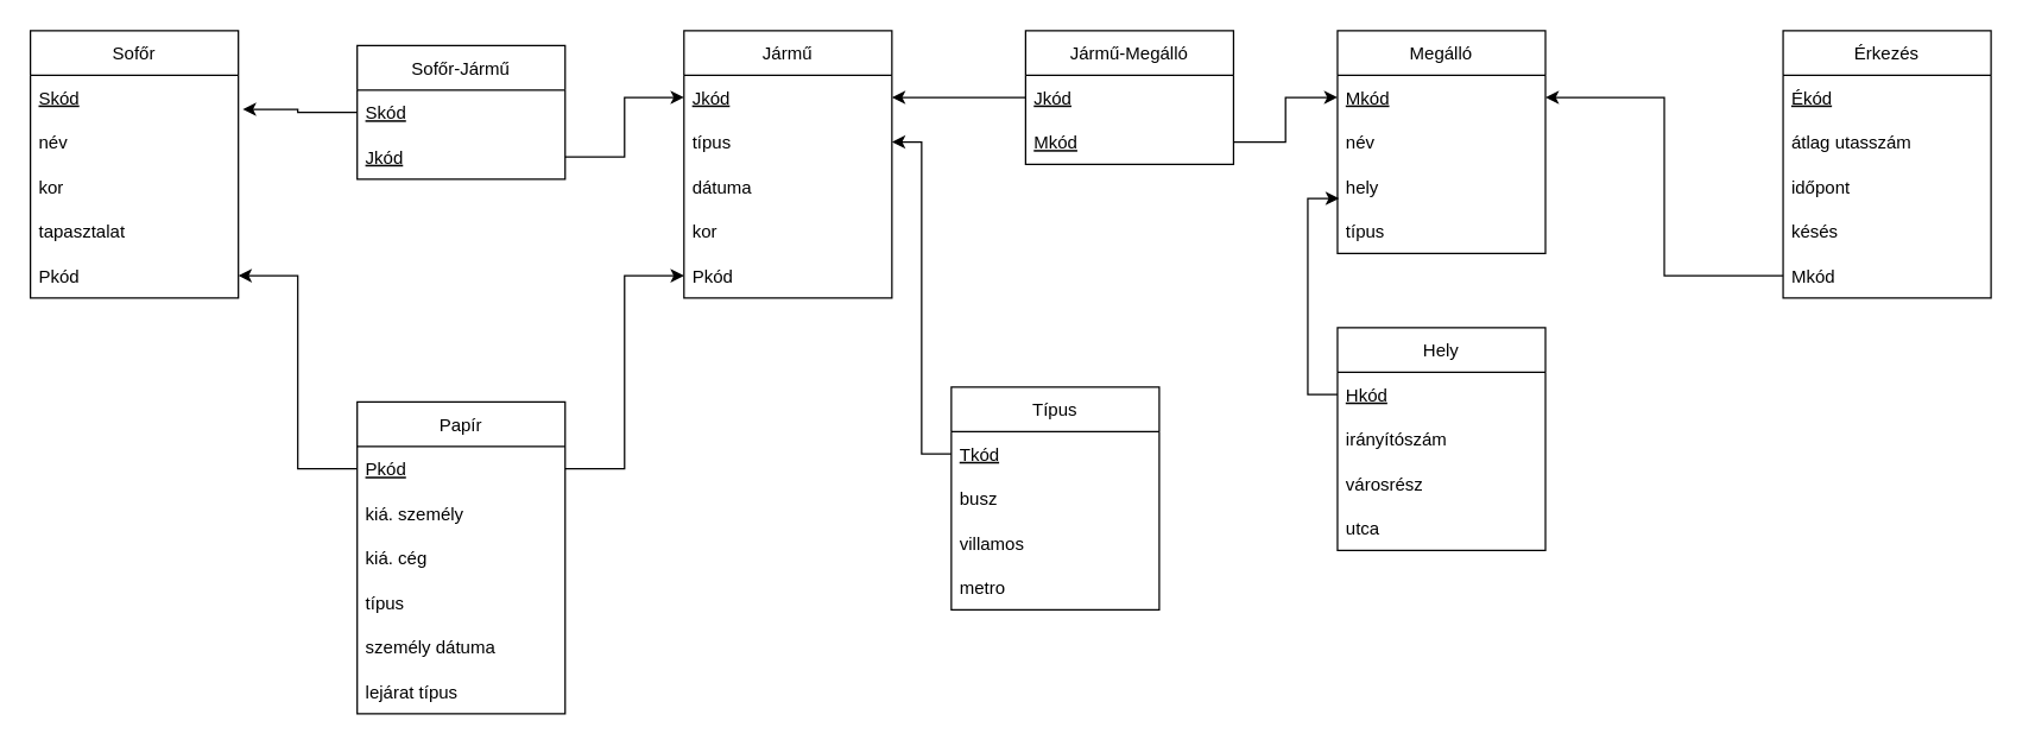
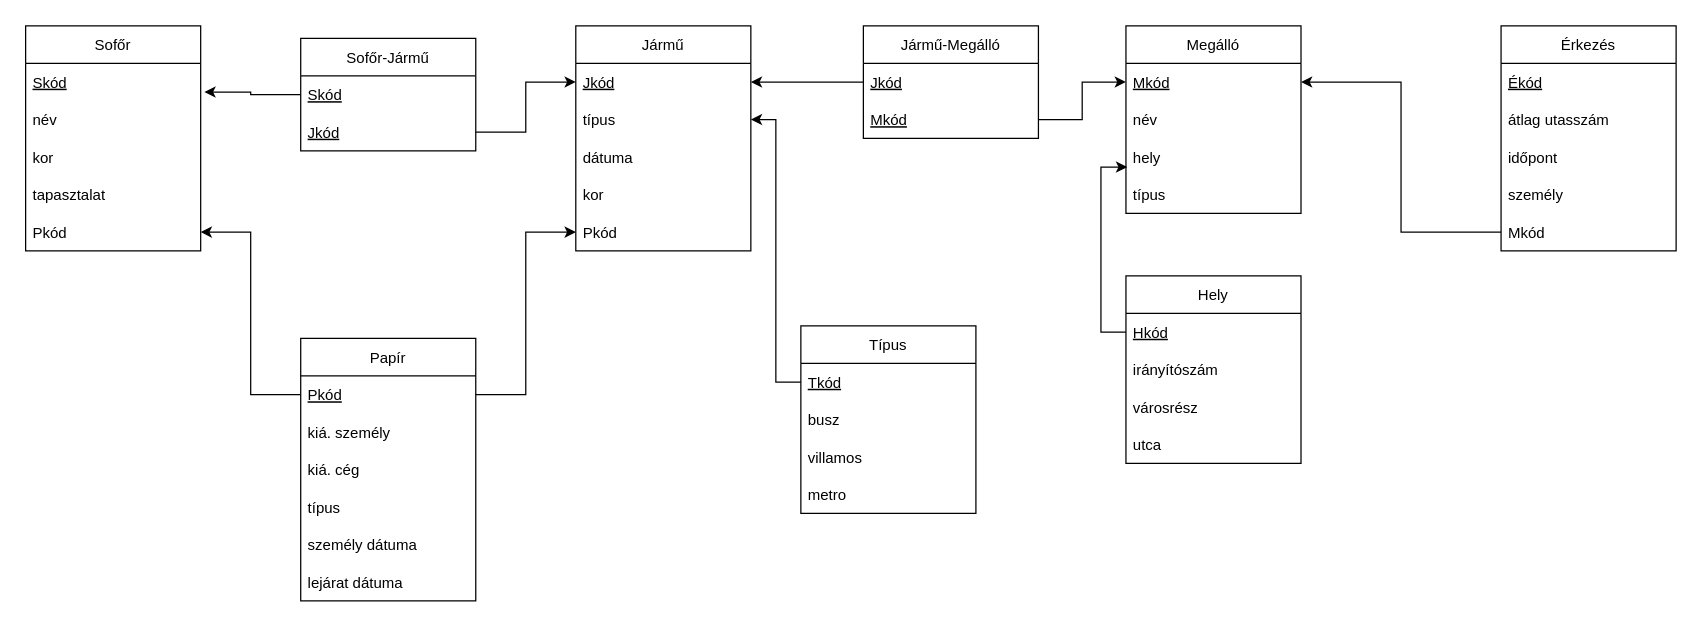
- <mxCell id="50" value="késés" style="text;strokeColor=none;fillColor=none;align=left;verticalAlign=middle;spacingLeft=4;spacingRight=4;overflow=hidden;points=[[0,0.5],[1,0.5]];portConstraint=eastwest;rotatable=0;" vertex="1" parent="46"><mxGeometry y="120" width="140" height="30" as="geometry" /></mxCell>
+ <mxCell id="50" value="személy" style="text;strokeColor=none;fillColor=none;align=left;verticalAlign=middle;spacingLeft=4;spacingRight=4;overflow=hidden;points=[[0,0.5],[1,0.5]];portConstraint=eastwest;rotatable=0;" vertex="1" parent="46"><mxGeometry y="120" width="140" height="30" as="geometry" /></mxCell>
- <mxCell id="22" value="lejárat típus" style="text;strokeColor=none;fillColor=none;align=left;verticalAlign=middle;spacingLeft=4;spacingRight=4;overflow=hidden;points=[[0,0.5],[1,0.5]];portConstraint=eastwest;rotatable=0;" vertex="1" parent="16"><mxGeometry y="180" width="140" height="30" as="geometry" /></mxCell>
+ <mxCell id="22" value="lejárat dátuma" style="text;strokeColor=none;fillColor=none;align=left;verticalAlign=middle;spacingLeft=4;spacingRight=4;overflow=hidden;points=[[0,0.5],[1,0.5]];portConstraint=eastwest;rotatable=0;" vertex="1" parent="16"><mxGeometry y="180" width="140" height="30" as="geometry" /></mxCell>
